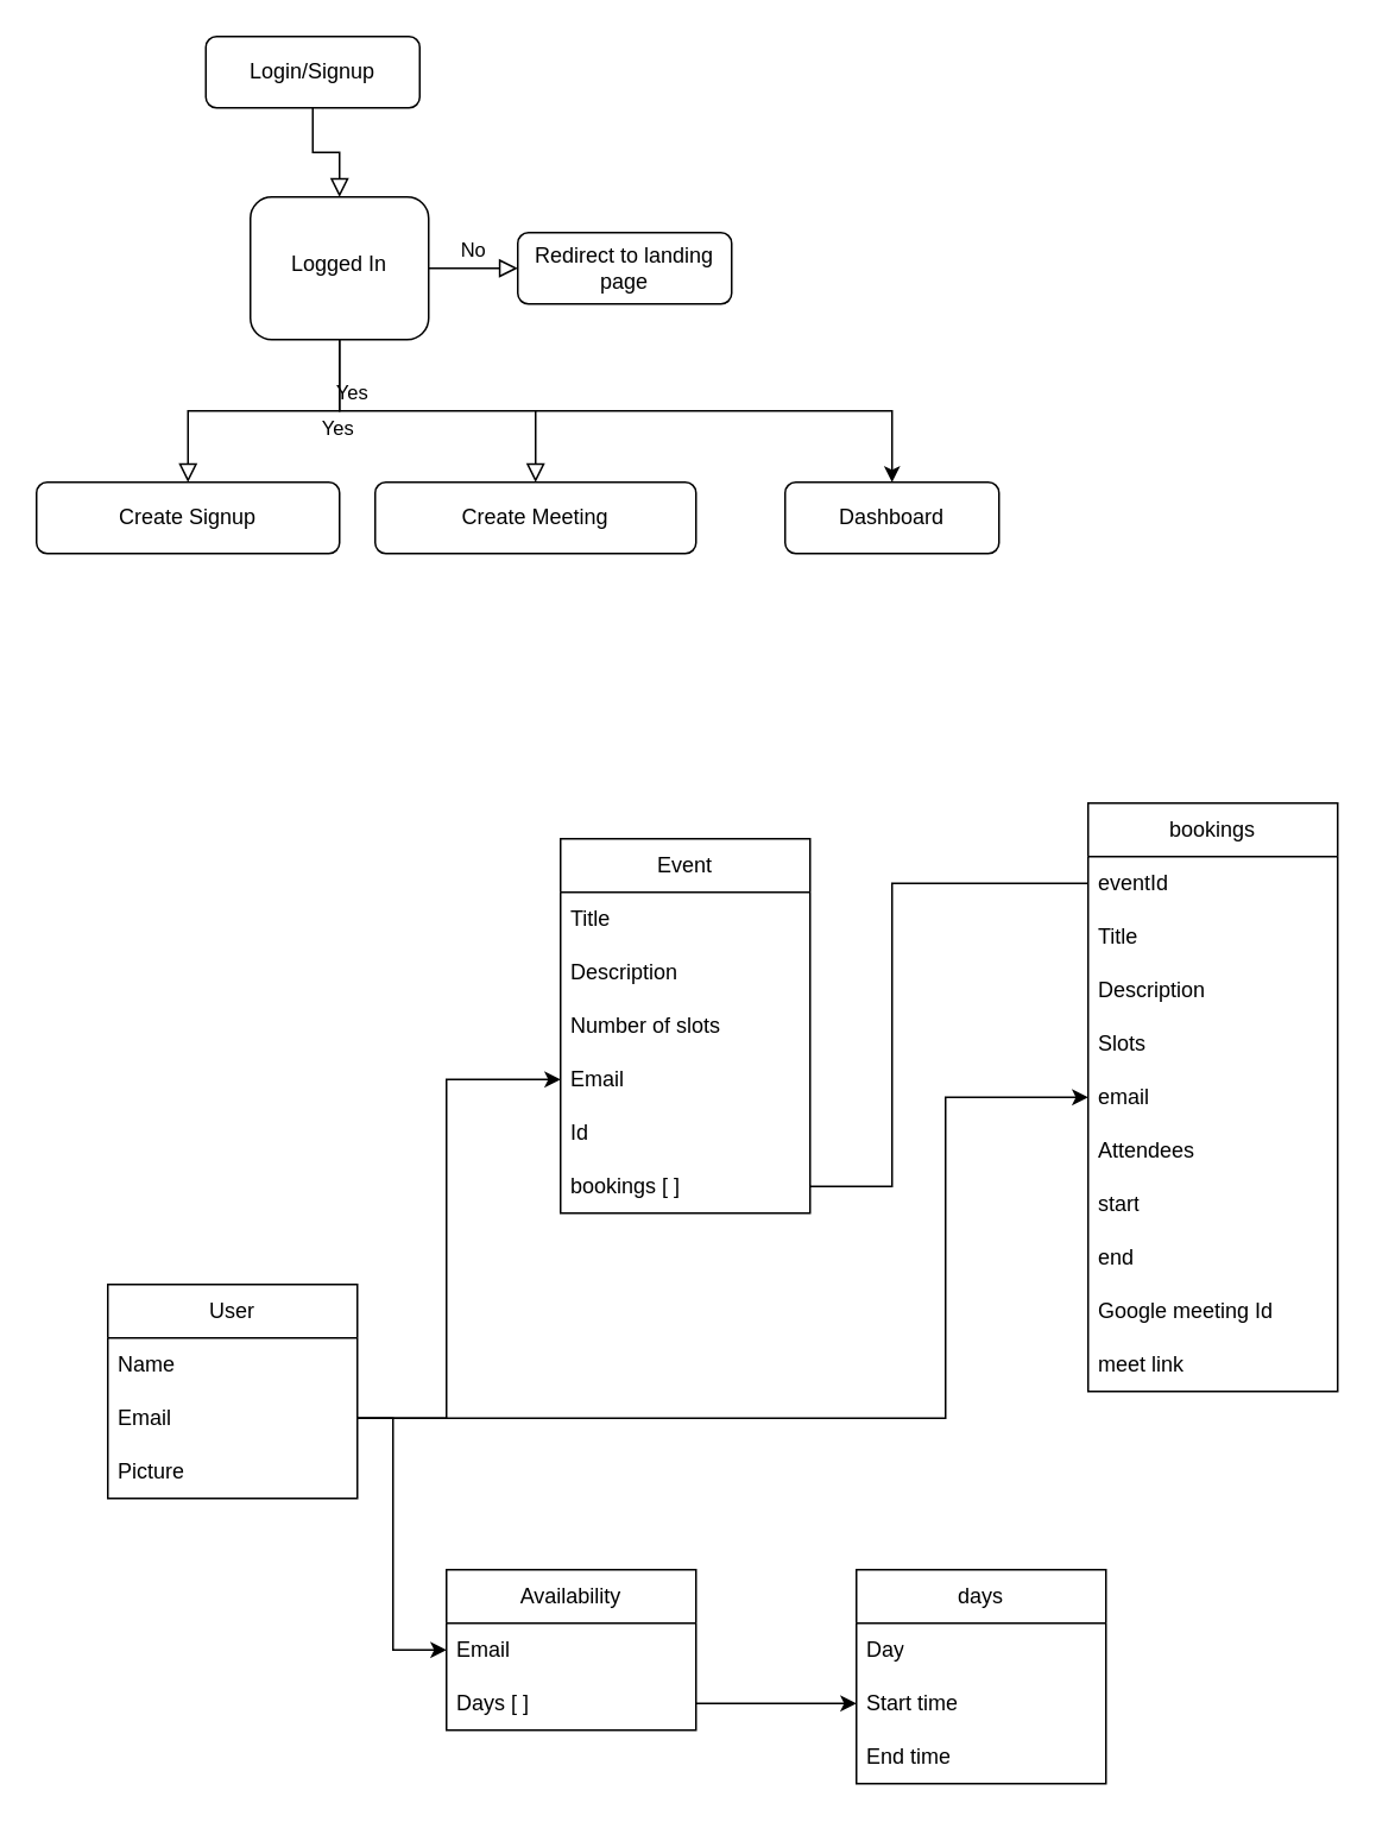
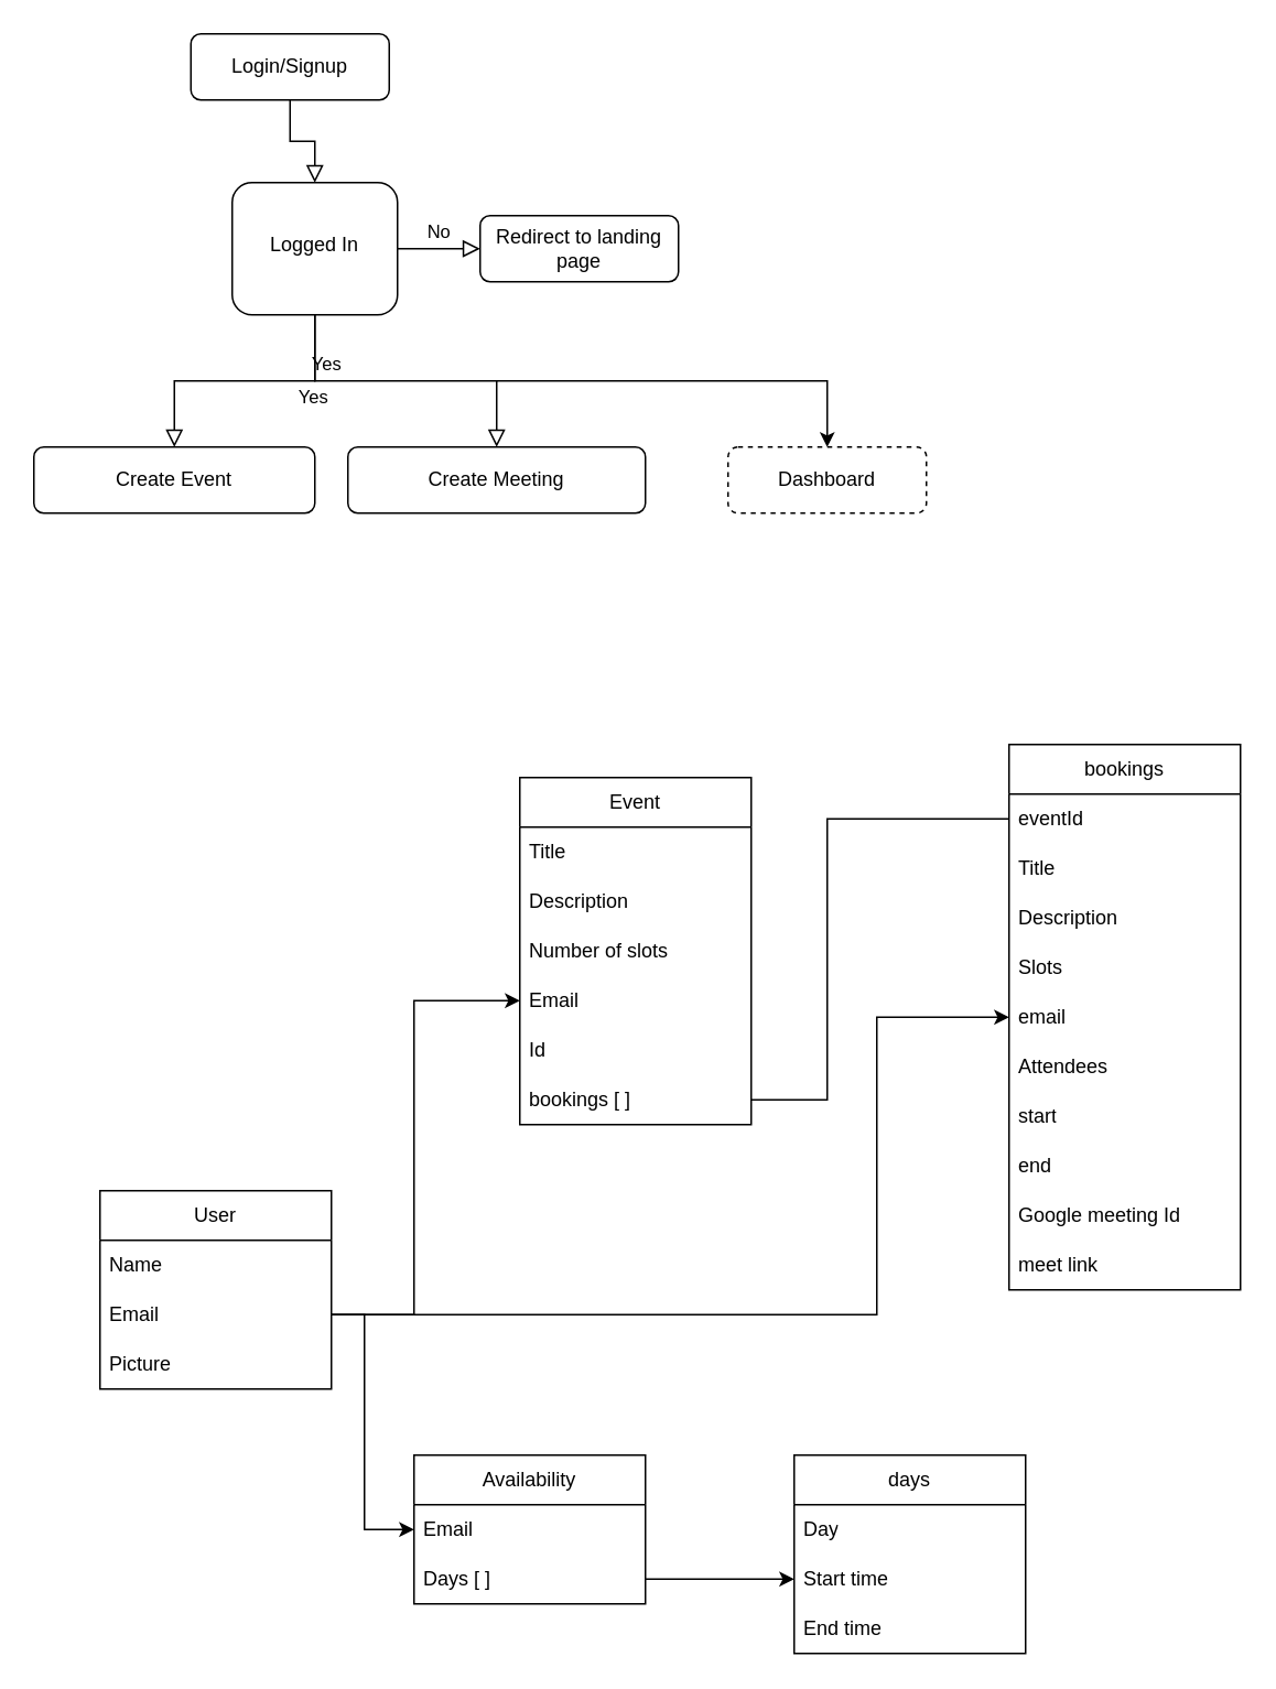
- <mxCell id="8" value="Create Signup" style="rounded=1;whiteSpace=wrap;html=1;fontSize=12;glass=0;strokeWidth=1;shadow=0;" parent="1" vertex="1"><mxGeometry x="20" y="270" width="170" height="40" as="geometry" /></mxCell>
+ <mxCell id="8" value="Create Event" style="rounded=1;whiteSpace=wrap;html=1;fontSize=12;glass=0;strokeWidth=1;shadow=0;" parent="1" vertex="1"><mxGeometry x="20" y="270" width="170" height="40" as="geometry" /></mxCell>
- <mxCell id="12" value="Dashboard" style="rounded=1;whiteSpace=wrap;html=1;" vertex="1" parent="1"><mxGeometry x="440" y="270" width="120" height="40" as="geometry" /></mxCell>
+ <mxCell id="12" value="Dashboard" style="rounded=1;whiteSpace=wrap;html=1;dashed=1;" vertex="1" parent="1"><mxGeometry x="440" y="270" width="120" height="40" as="geometry" /></mxCell>
